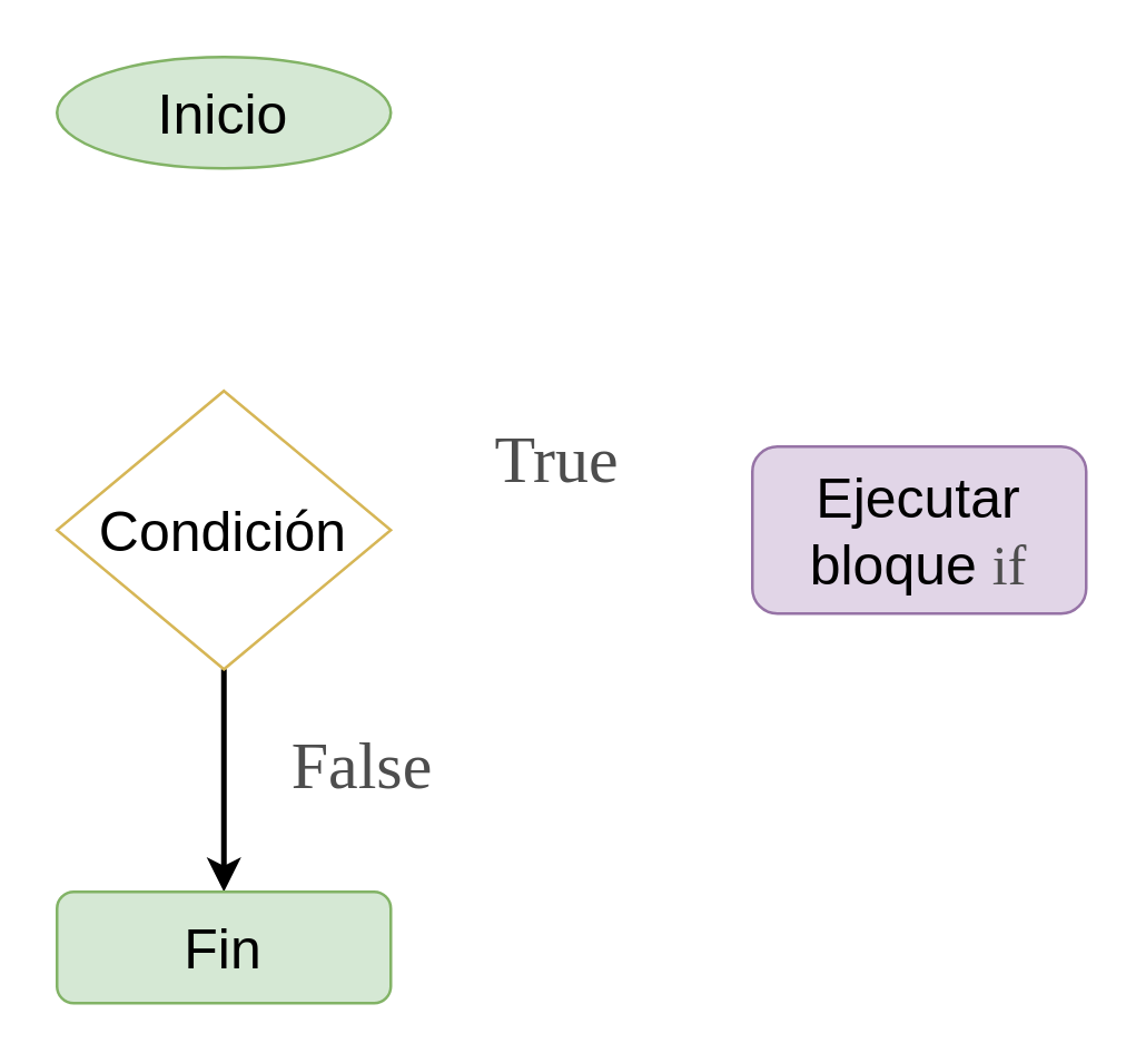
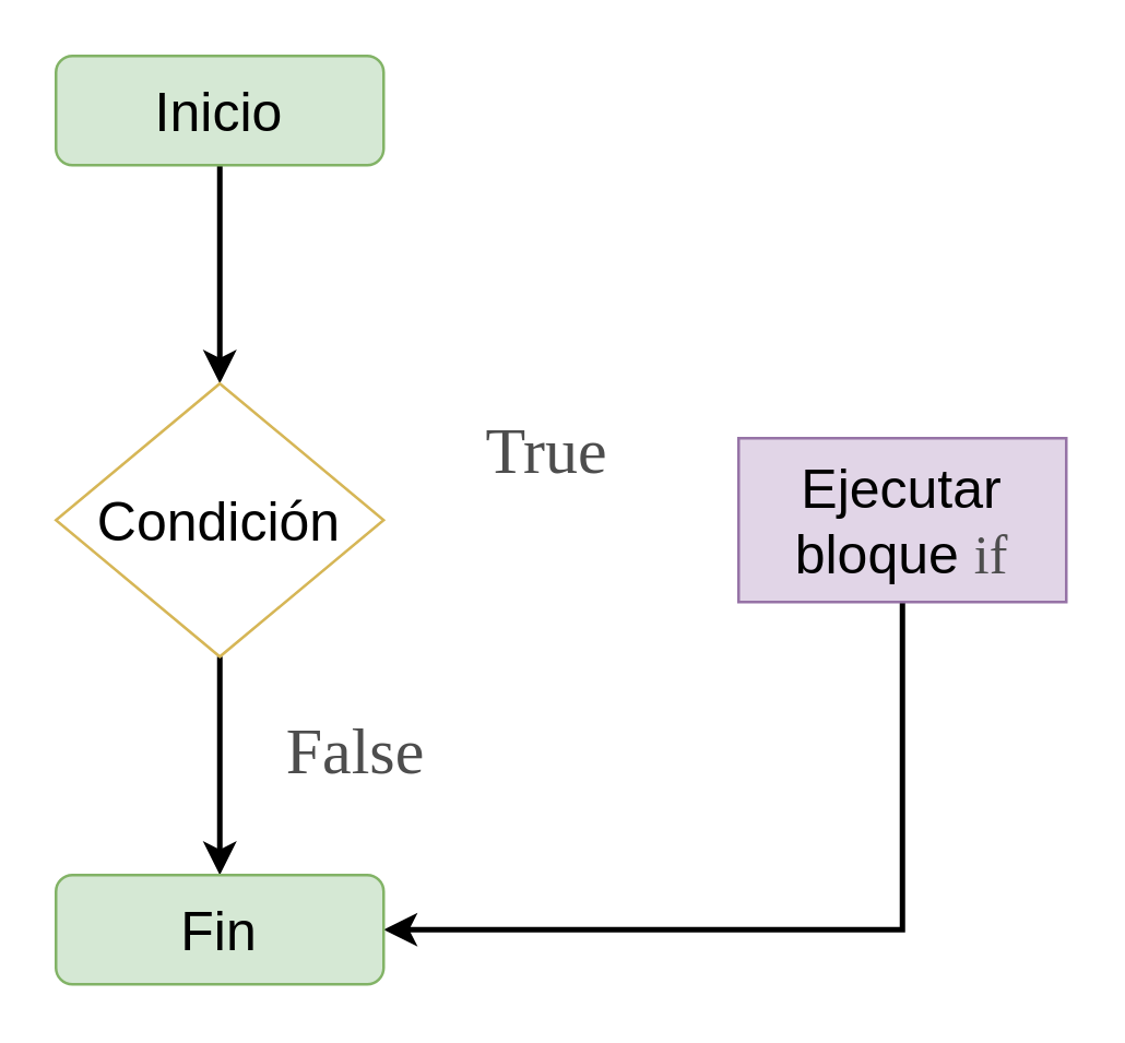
- <mxCell id="3" value="&lt;font face=&quot;Helvetica&quot; color=&quot;#000000&quot;&gt;Inicio&lt;/font&gt;" style="ellipse;whiteSpace=wrap;html=1;fontFamily=Cascadia Code;fontSource=https%3A%2F%2Ffonts.googleapis.com%2Fcss%3Ffamily%3DCascadia%2BCode;fontSize=20;fillColor=#d5e8d4;strokeColor=#82b366;" vertex="1" parent="1"><mxGeometry x="20" y="20" width="120" height="40" as="geometry" /></mxCell>
+ <mxCell id="3" value="&lt;font face=&quot;Helvetica&quot; color=&quot;#000000&quot;&gt;Inicio&lt;/font&gt;" style="rounded=1;whiteSpace=wrap;html=1;fontFamily=Cascadia Code;fontSource=https%3A%2F%2Ffonts.googleapis.com%2Fcss%3Ffamily%3DCascadia%2BCode;fontSize=20;fillColor=#d5e8d4;strokeColor=#82b366;" vertex="1" parent="1"><mxGeometry x="20" y="20" width="120" height="40" as="geometry" /></mxCell>
+ <mxCell id="2" value="" style="edgeStyle=orthogonalEdgeStyle;rounded=0;orthogonalLoop=1;jettySize=auto;html=1;fontFamily=Helvetica;fontSize=20;fontColor=#000000;strokeWidth=2;" edge="1" parent="1" source="3" target="5"><mxGeometry relative="1" as="geometry" /></mxCell>
- <mxCell id="7" value="Ejecutar bloque &lt;font face=&quot;Cascadia Code&quot; data-font-src=&quot;https://fonts.googleapis.com/css?family=Cascadia+Code&quot; color=&quot;#4d4d4d&quot;&gt;if&lt;/font&gt;" style="whiteSpace=wrap;html=1;fontFamily=Helvetica;fontSize=20;fillColor=#e1d5e7;strokeColor=#9673a6;rounded=1;" vertex="1" parent="1"><mxGeometry x="270" y="160" width="120" height="60" as="geometry" /></mxCell>
+ <mxCell id="7" value="Ejecutar bloque &lt;font face=&quot;Cascadia Code&quot; data-font-src=&quot;https://fonts.googleapis.com/css?family=Cascadia+Code&quot; color=&quot;#4d4d4d&quot;&gt;if&lt;/font&gt;" style="rounded=0;whiteSpace=wrap;html=1;fontFamily=Helvetica;fontSize=20;fillColor=#e1d5e7;strokeColor=#9673a6;" vertex="1" parent="1"><mxGeometry x="270" y="160" width="120" height="60" as="geometry" /></mxCell>
+ <mxCell id="6" style="edgeStyle=orthogonalEdgeStyle;rounded=0;orthogonalLoop=1;jettySize=auto;html=1;exitX=0.5;exitY=1;exitDx=0;exitDy=0;entryX=1;entryY=0.5;entryDx=0;entryDy=0;fontFamily=Cascadia Code;fontSource=https%3A%2F%2Ffonts.googleapis.com%2Fcss%3Ffamily%3DCascadia%2BCode;fontSize=20;fontColor=#4D4D4D;endArrow=classic;endFill=1;strokeWidth=2;" edge="1" parent="1" source="7" target="9"><mxGeometry relative="1" as="geometry" /></mxCell>
